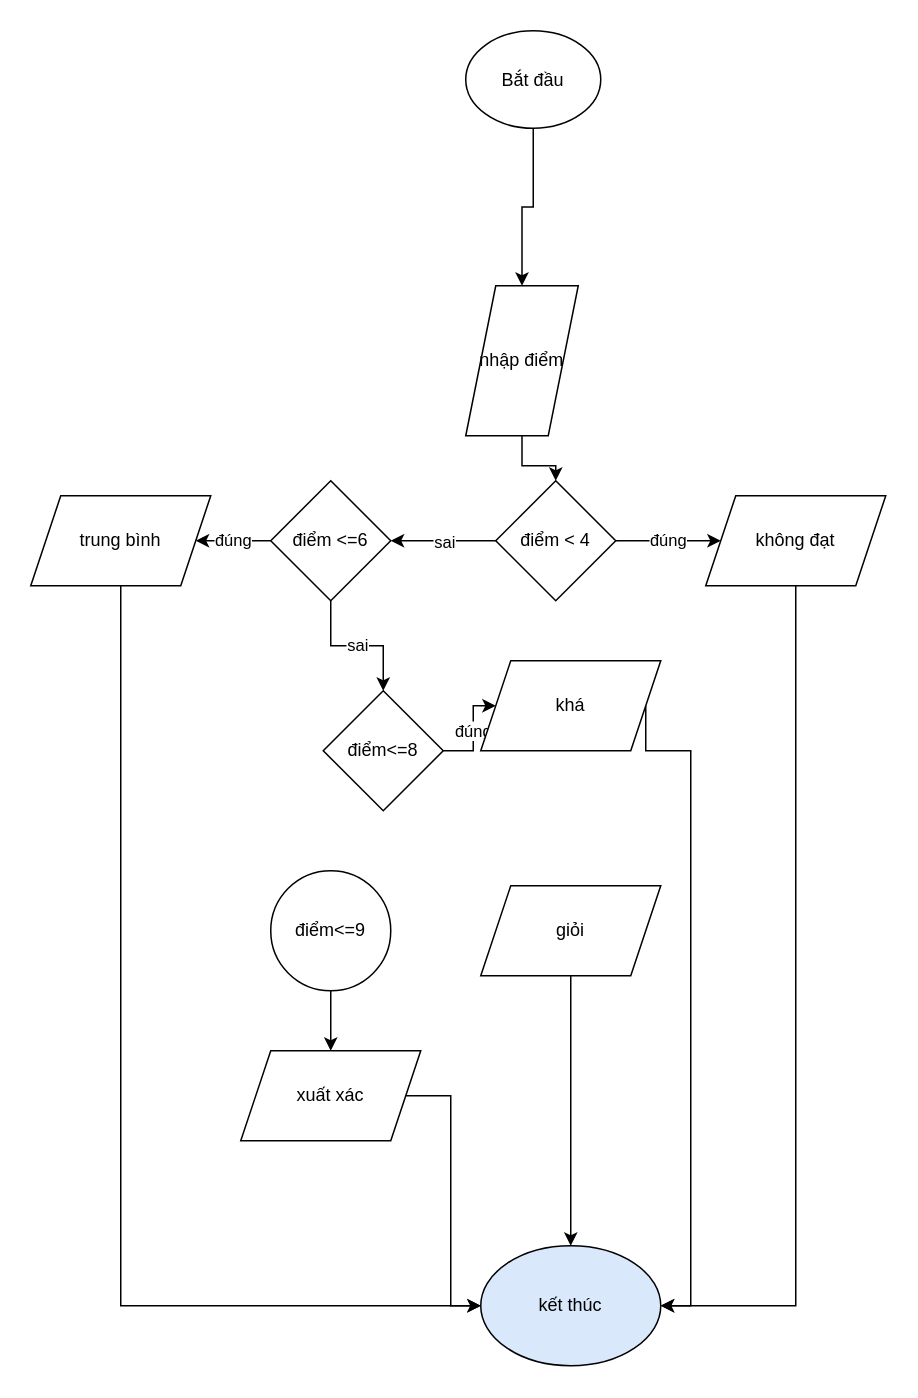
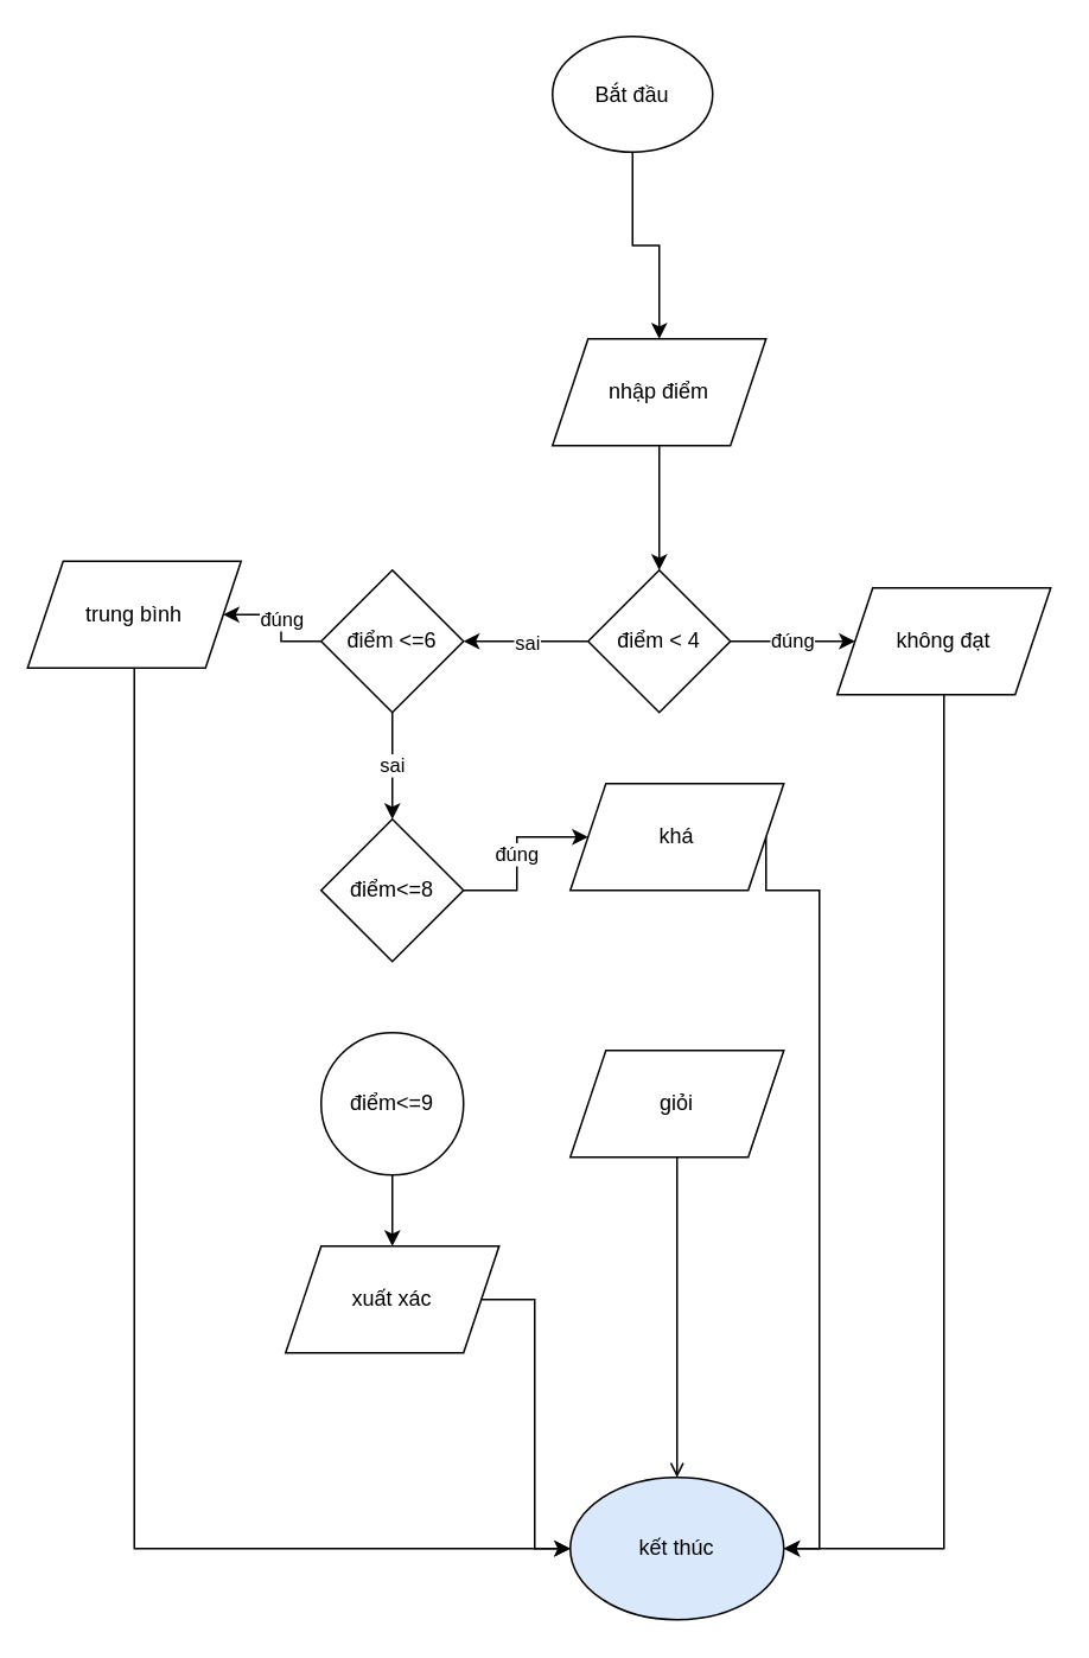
- <mxCell id="5" value="nhập điểm" style="shape=parallelogram;perimeter=parallelogramPerimeter;whiteSpace=wrap;html=1;fixedSize=1;" vertex="1" parent="1"><mxGeometry x="310" y="190" width="75" height="100" as="geometry" /></mxCell>
+ <mxCell id="5" value="nhập điểm" style="shape=parallelogram;perimeter=parallelogramPerimeter;whiteSpace=wrap;html=1;fixedSize=1;" vertex="1" parent="1"><mxGeometry x="310" y="190" width="120" height="60" as="geometry" /></mxCell>
- <mxCell id="14" value="trung bình" style="shape=parallelogram;perimeter=parallelogramPerimeter;whiteSpace=wrap;html=1;fixedSize=1;" vertex="1" parent="1"><mxGeometry x="20" y="330" width="120" height="60" as="geometry" /></mxCell>
+ <mxCell id="14" value="trung bình" style="shape=parallelogram;perimeter=parallelogramPerimeter;whiteSpace=wrap;html=1;fixedSize=1;" vertex="1" parent="1"><mxGeometry x="15" y="315" width="120" height="60" as="geometry" /></mxCell>
- <mxCell id="16" value="điểm&amp;lt;=8" style="rhombus;whiteSpace=wrap;html=1;" vertex="1" parent="1"><mxGeometry x="215" y="460" width="80" height="80" as="geometry" /></mxCell>
+ <mxCell id="16" value="điểm&amp;lt;=8" style="rhombus;whiteSpace=wrap;html=1;" vertex="1" parent="1"><mxGeometry x="180" y="460" width="80" height="80" as="geometry" /></mxCell>
- <mxCell id="21" style="edgeStyle=orthogonalEdgeStyle;rounded=0;orthogonalLoop=1;jettySize=auto;html=1;entryX=0.5;entryY=0;entryDx=0;entryDy=0;" edge="1" parent="1" source="22" target="25"><mxGeometry relative="1" as="geometry" /></mxCell>
+ <mxCell id="21" style="edgeStyle=orthogonalEdgeStyle;rounded=0;orthogonalLoop=1;jettySize=auto;html=1;entryX=0.5;entryY=0;entryDx=0;entryDy=0;endArrow=open;" edge="1" parent="1" source="22" target="25"><mxGeometry relative="1" as="geometry" /></mxCell>
